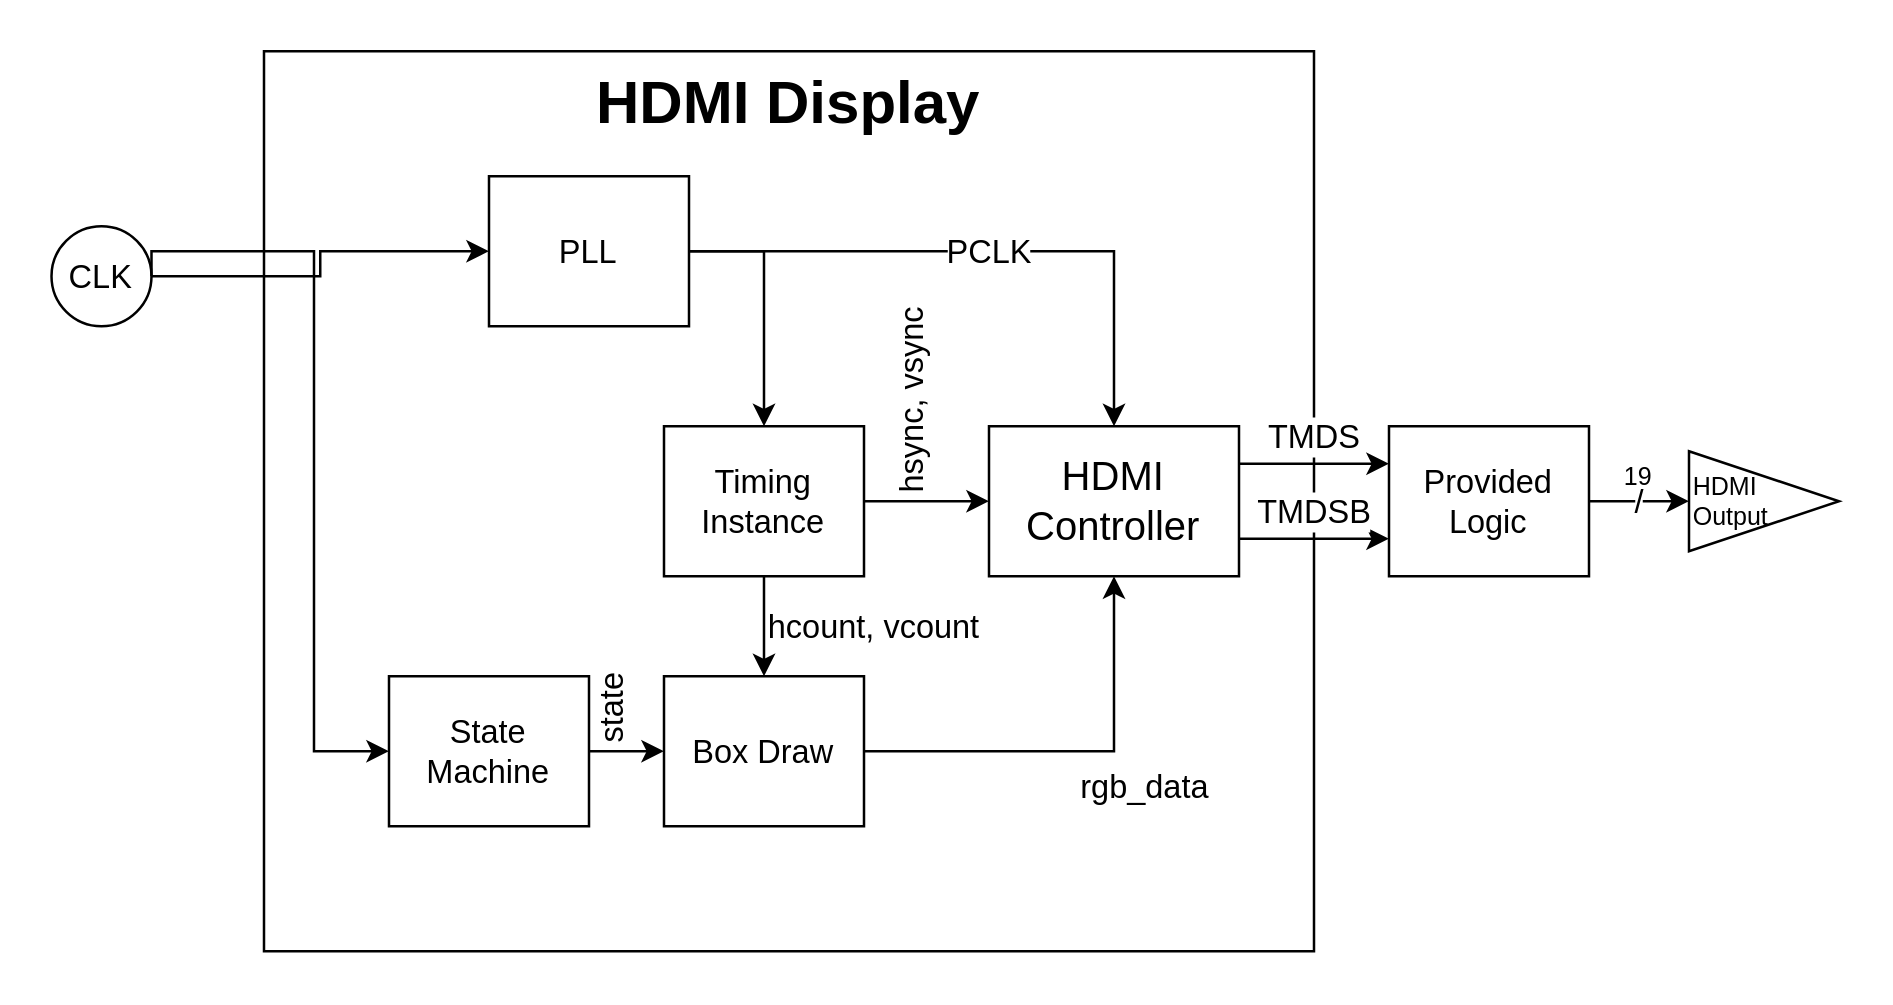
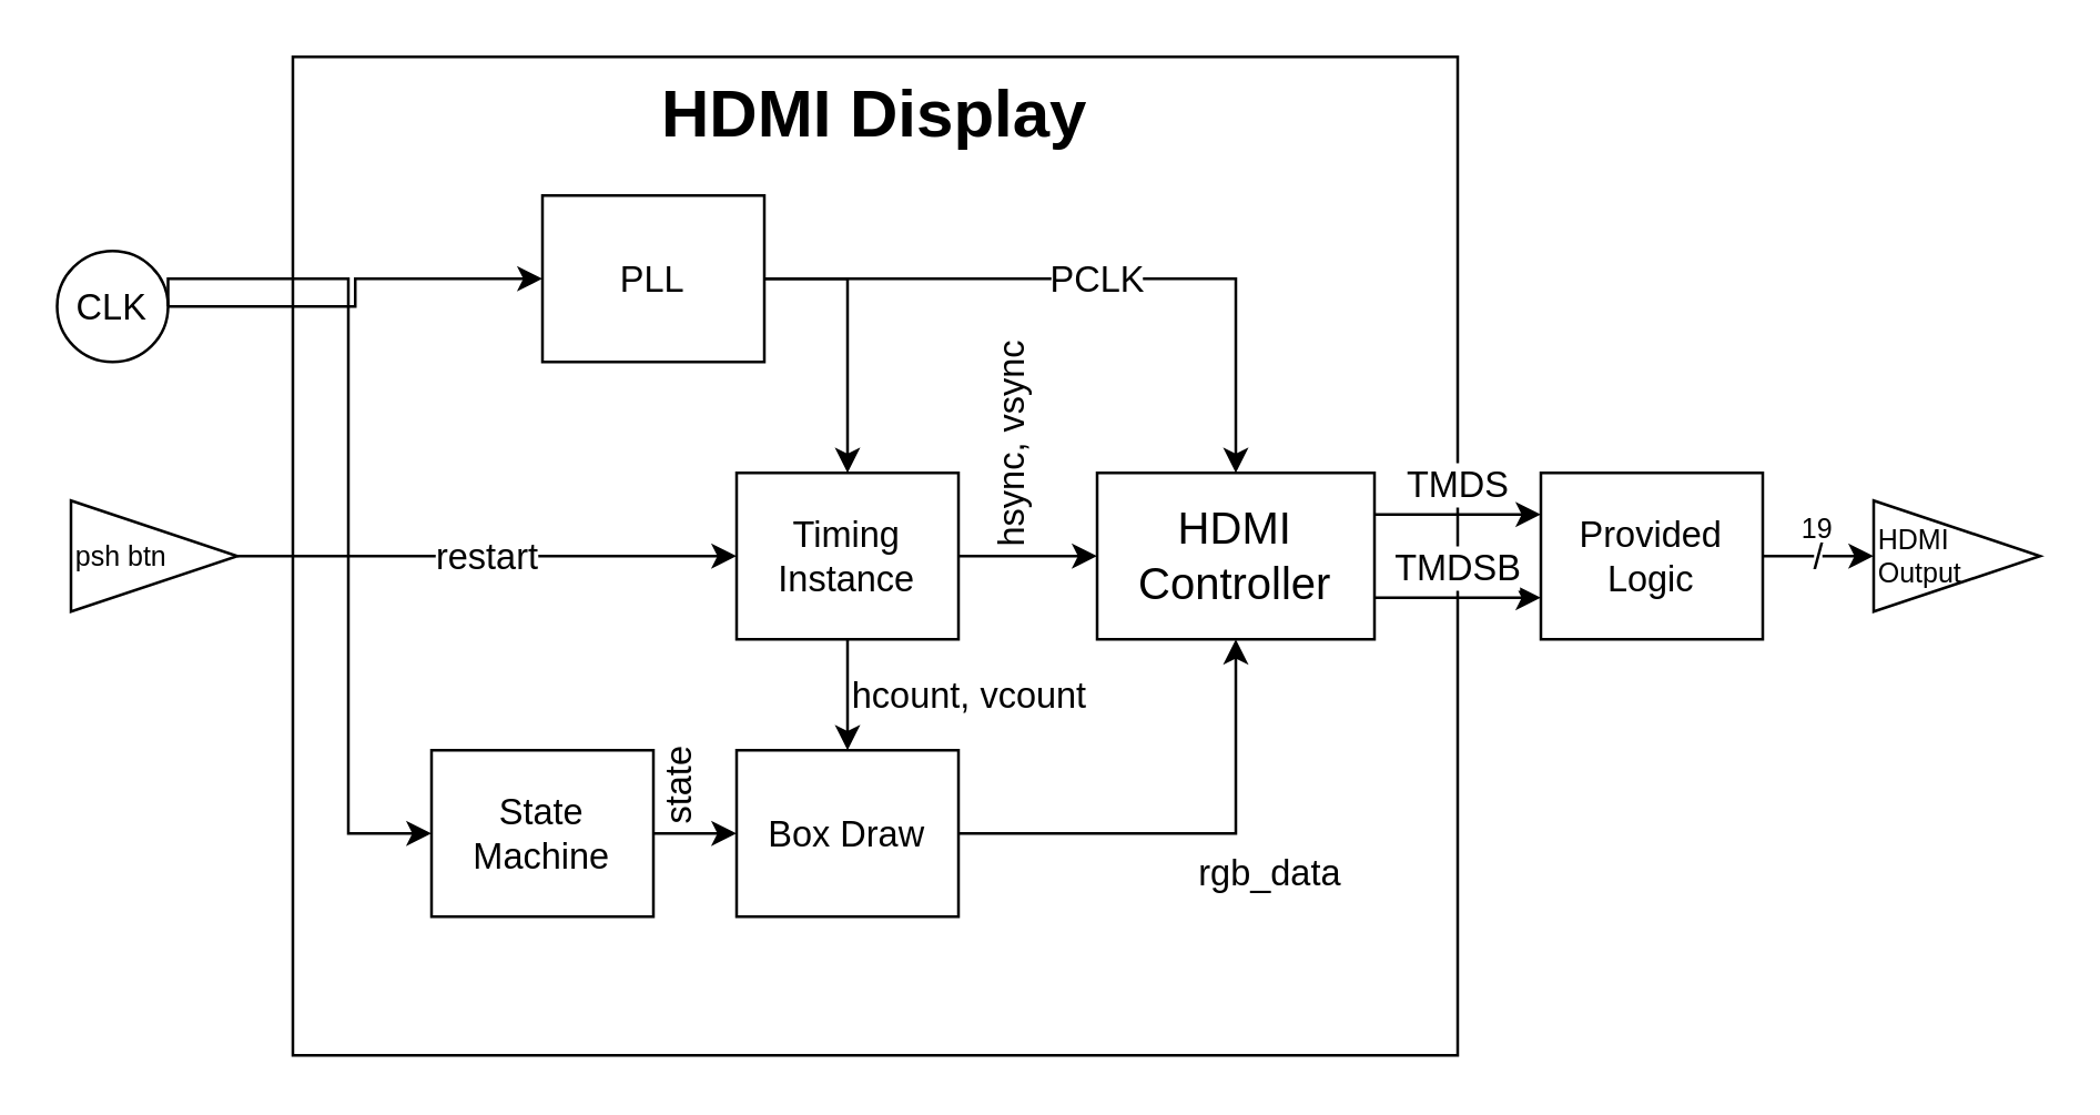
+ <mxCell id="16" value="psh btn" style="triangle;whiteSpace=wrap;html=1;fillColor=none;fontSize=10;align=left;" vertex="1" parent="1"><mxGeometry x="25" y="180" width="60" height="40" as="geometry" /></mxCell>
+ <mxCell id="15" value="restart" style="edgeStyle=orthogonalEdgeStyle;rounded=0;orthogonalLoop=1;jettySize=auto;html=1;exitX=1;exitY=0.5;exitDx=0;exitDy=0;entryX=0;entryY=0.5;entryDx=0;entryDy=0;fontSize=13;" edge="1" parent="1" source="16" target="14"><mxGeometry relative="1" as="geometry" /></mxCell>
